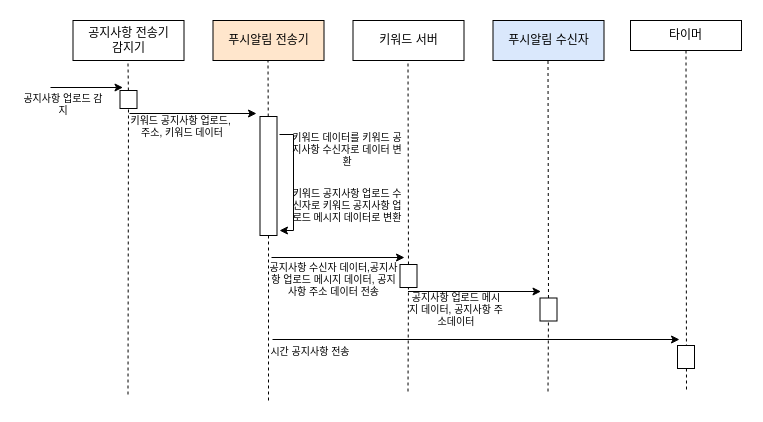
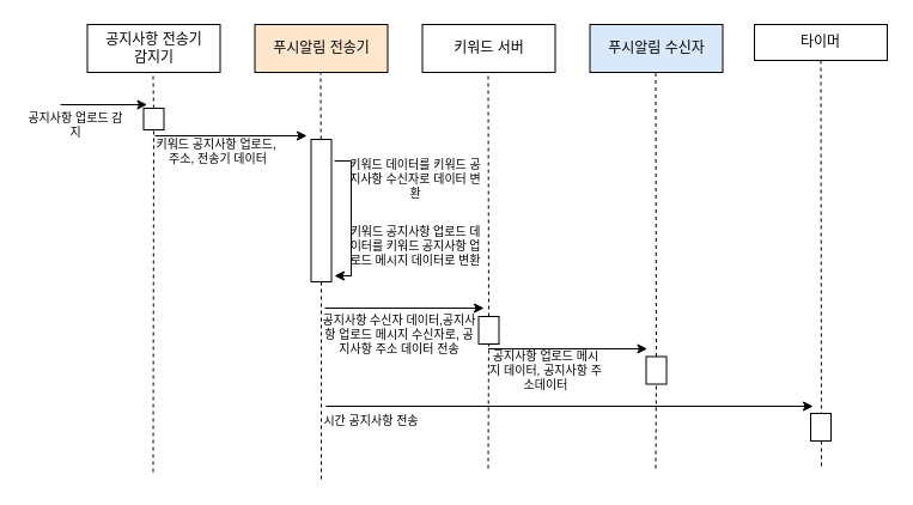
- <mxCell id="22" value="키워드 공지사항 업로드,&amp;nbsp; 주소, 키워드 데이터" style="text;html=1;strokeColor=none;fillColor=none;align=center;verticalAlign=middle;whiteSpace=wrap;rounded=0;fontSize=10;" parent="1" vertex="1"><mxGeometry x="125.5" y="110.5" width="111.5" height="30" as="geometry" /></mxCell>
+ <mxCell id="22" value="키워드 공지사항 업로드,&amp;nbsp; 주소, 전송기 데이터" style="text;html=1;strokeColor=none;fillColor=none;align=center;verticalAlign=middle;whiteSpace=wrap;rounded=0;fontSize=10;" parent="1" vertex="1"><mxGeometry x="125.5" y="110.5" width="111.5" height="30" as="geometry" /></mxCell>
- <mxCell id="27" value="&lt;p class=&quot;0&quot;&gt;&lt;span style=&quot;font-family: &amp;#34;맑은 고딕&amp;#34;&quot;&gt;&lt;font style=&quot;font-size: 10px&quot;&gt;키워드 공지사항 업로드 수신자로 키워드 공지사항 업로드 메시지 데이터로 변환&lt;/font&gt;&lt;/span&gt;&lt;/p&gt;&lt;div id=&quot;hwpEditorBoardContent&quot; class=&quot;hwp_editor_board_content&quot;&gt;&lt;/div&gt;" style="text;html=1;strokeColor=none;fillColor=none;align=center;verticalAlign=middle;whiteSpace=wrap;rounded=0;fontSize=10;" parent="1" vertex="1"><mxGeometry x="290" y="190" width="114" height="30" as="geometry" /></mxCell>
+ <mxCell id="27" value="&lt;p class=&quot;0&quot;&gt;&lt;span style=&quot;font-family: &amp;#34;맑은 고딕&amp;#34;&quot;&gt;&lt;font style=&quot;font-size: 10px&quot;&gt;키워드 공지사항 업로드 데이터를 키워드 공지사항 업로드 메시지 데이터로 변환&lt;/font&gt;&lt;/span&gt;&lt;/p&gt;&lt;div id=&quot;hwpEditorBoardContent&quot; class=&quot;hwp_editor_board_content&quot;&gt;&lt;/div&gt;" style="text;html=1;strokeColor=none;fillColor=none;align=center;verticalAlign=middle;whiteSpace=wrap;rounded=0;fontSize=10;" parent="1" vertex="1"><mxGeometry x="290" y="190" width="114" height="30" as="geometry" /></mxCell>
- <mxCell id="28" value="&lt;p class=&quot;0&quot;&gt;&lt;font style=&quot;font-size: 10px&quot;&gt;공지사항 수신자 데이터,공지사항 업로드 메시지 데이터, 공지사항 주소 데이터 전송&lt;/font&gt;&lt;/p&gt;&lt;div id=&quot;hwpEditorBoardContent&quot; class=&quot;hwp_editor_board_content&quot;&gt;&lt;/div&gt;" style="text;html=1;strokeColor=none;fillColor=none;align=center;verticalAlign=middle;whiteSpace=wrap;rounded=0;fontSize=10;" parent="1" vertex="1"><mxGeometry x="266.5" y="264" width="133" height="30" as="geometry" /></mxCell>
+ <mxCell id="28" value="&lt;p class=&quot;0&quot;&gt;&lt;font style=&quot;font-size: 10px&quot;&gt;공지사항 수신자 데이터,공지사항 업로드 메시지 수신자로, 공지사항 주소 데이터 전송&lt;/font&gt;&lt;/p&gt;&lt;div id=&quot;hwpEditorBoardContent&quot; class=&quot;hwp_editor_board_content&quot;&gt;&lt;/div&gt;" style="text;html=1;strokeColor=none;fillColor=none;align=center;verticalAlign=middle;whiteSpace=wrap;rounded=0;fontSize=10;" parent="1" vertex="1"><mxGeometry x="266.5" y="264" width="133" height="30" as="geometry" /></mxCell>
